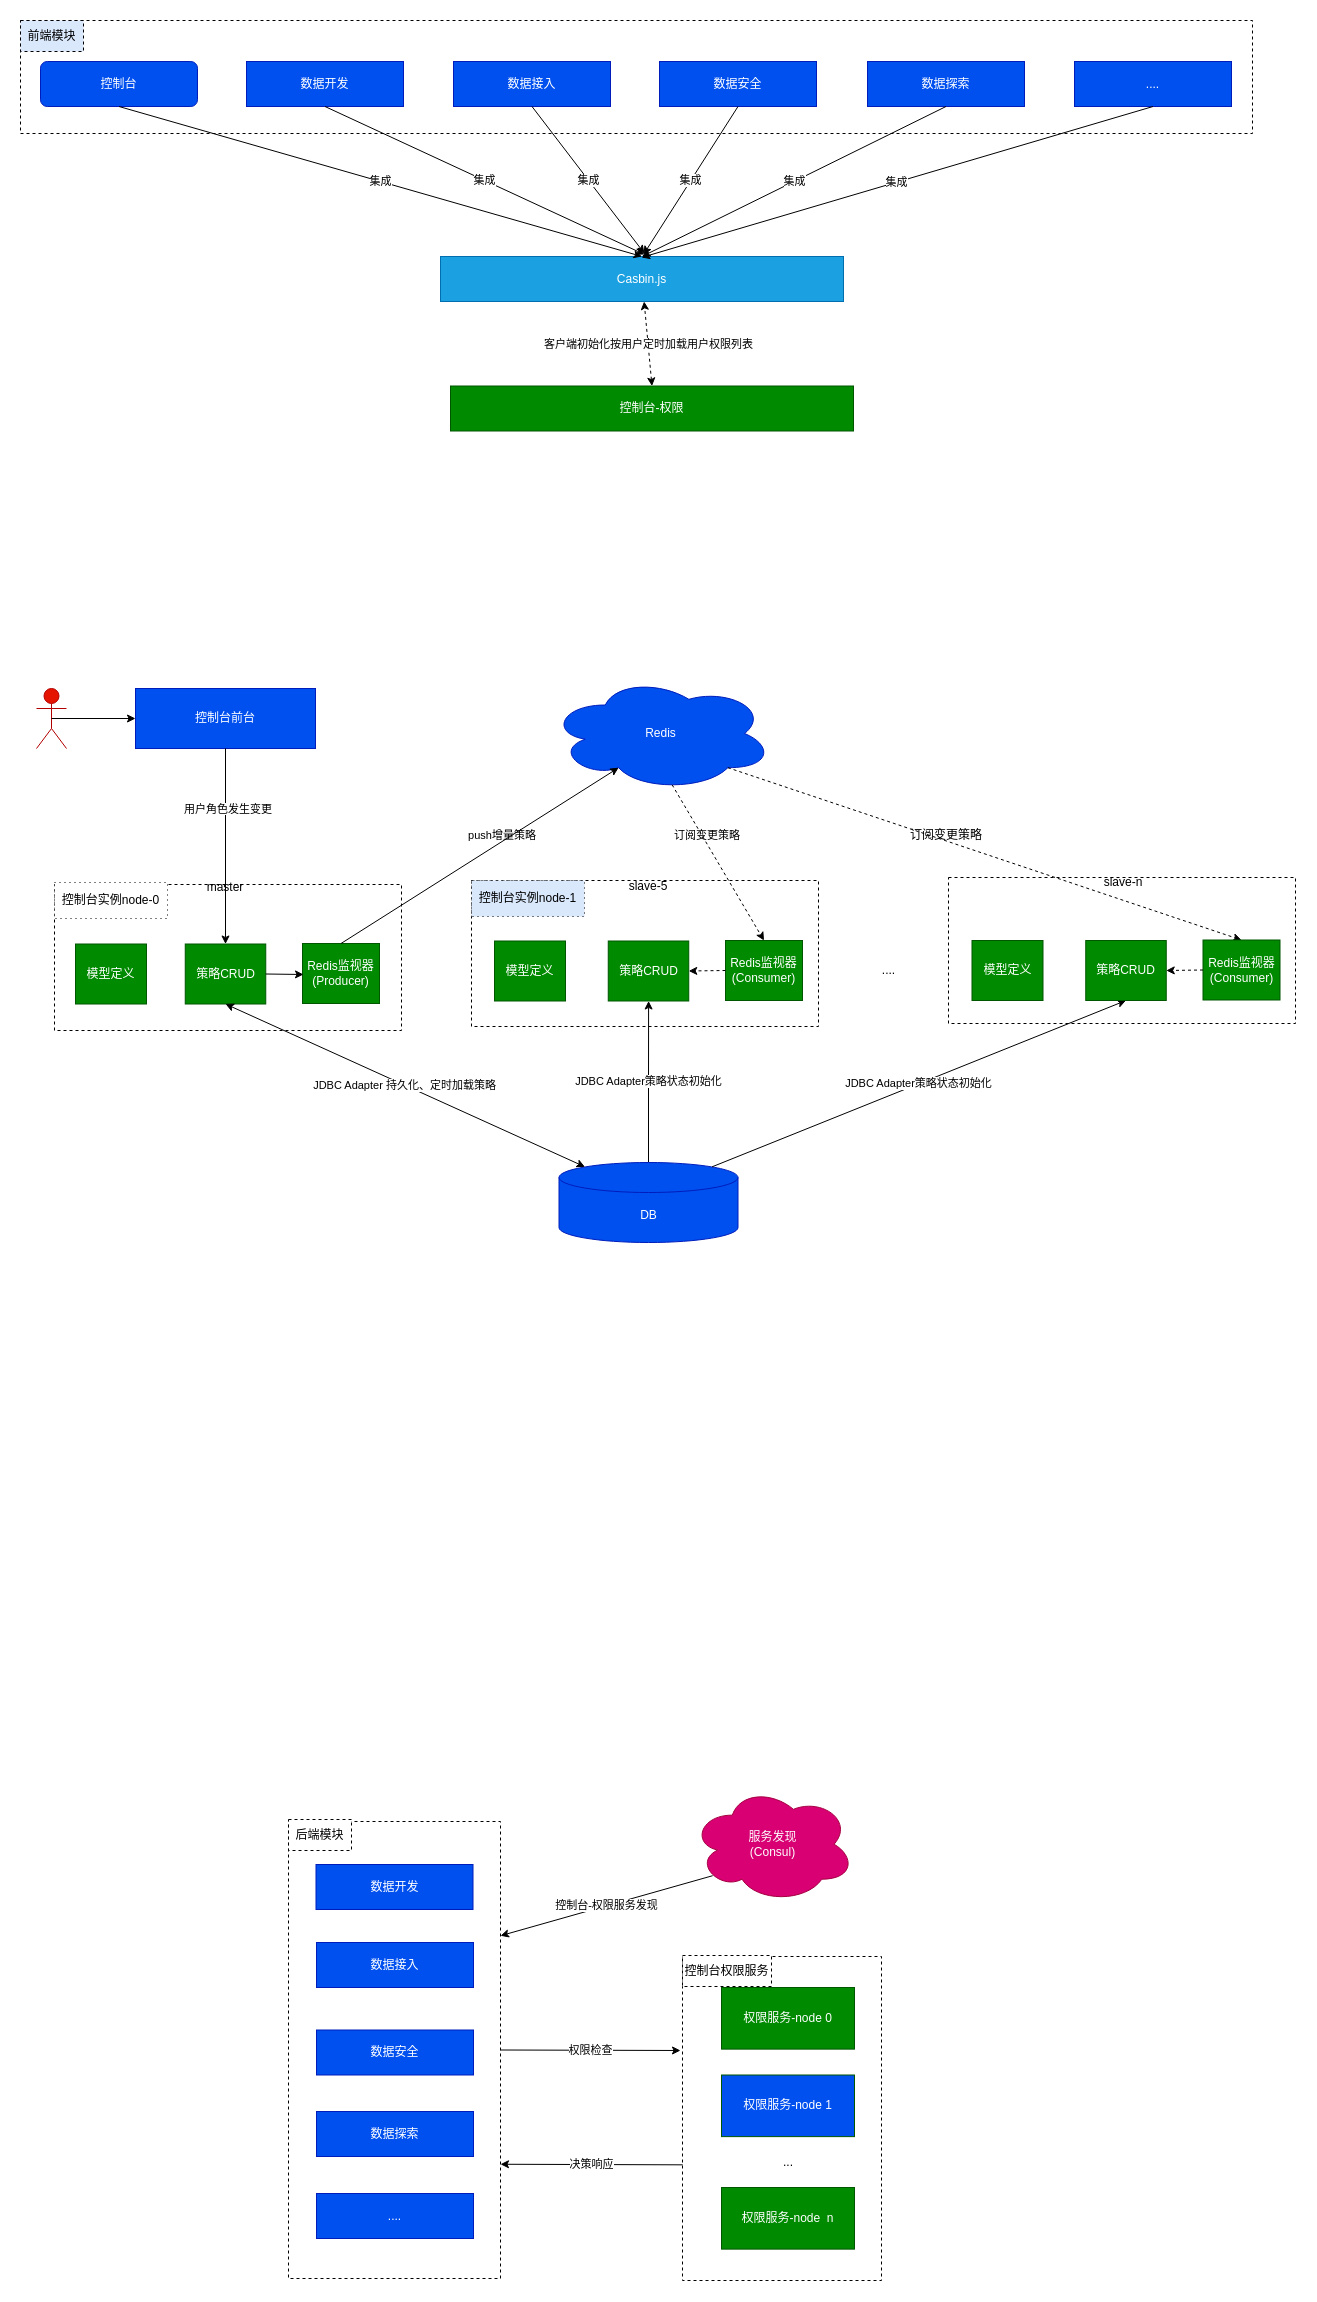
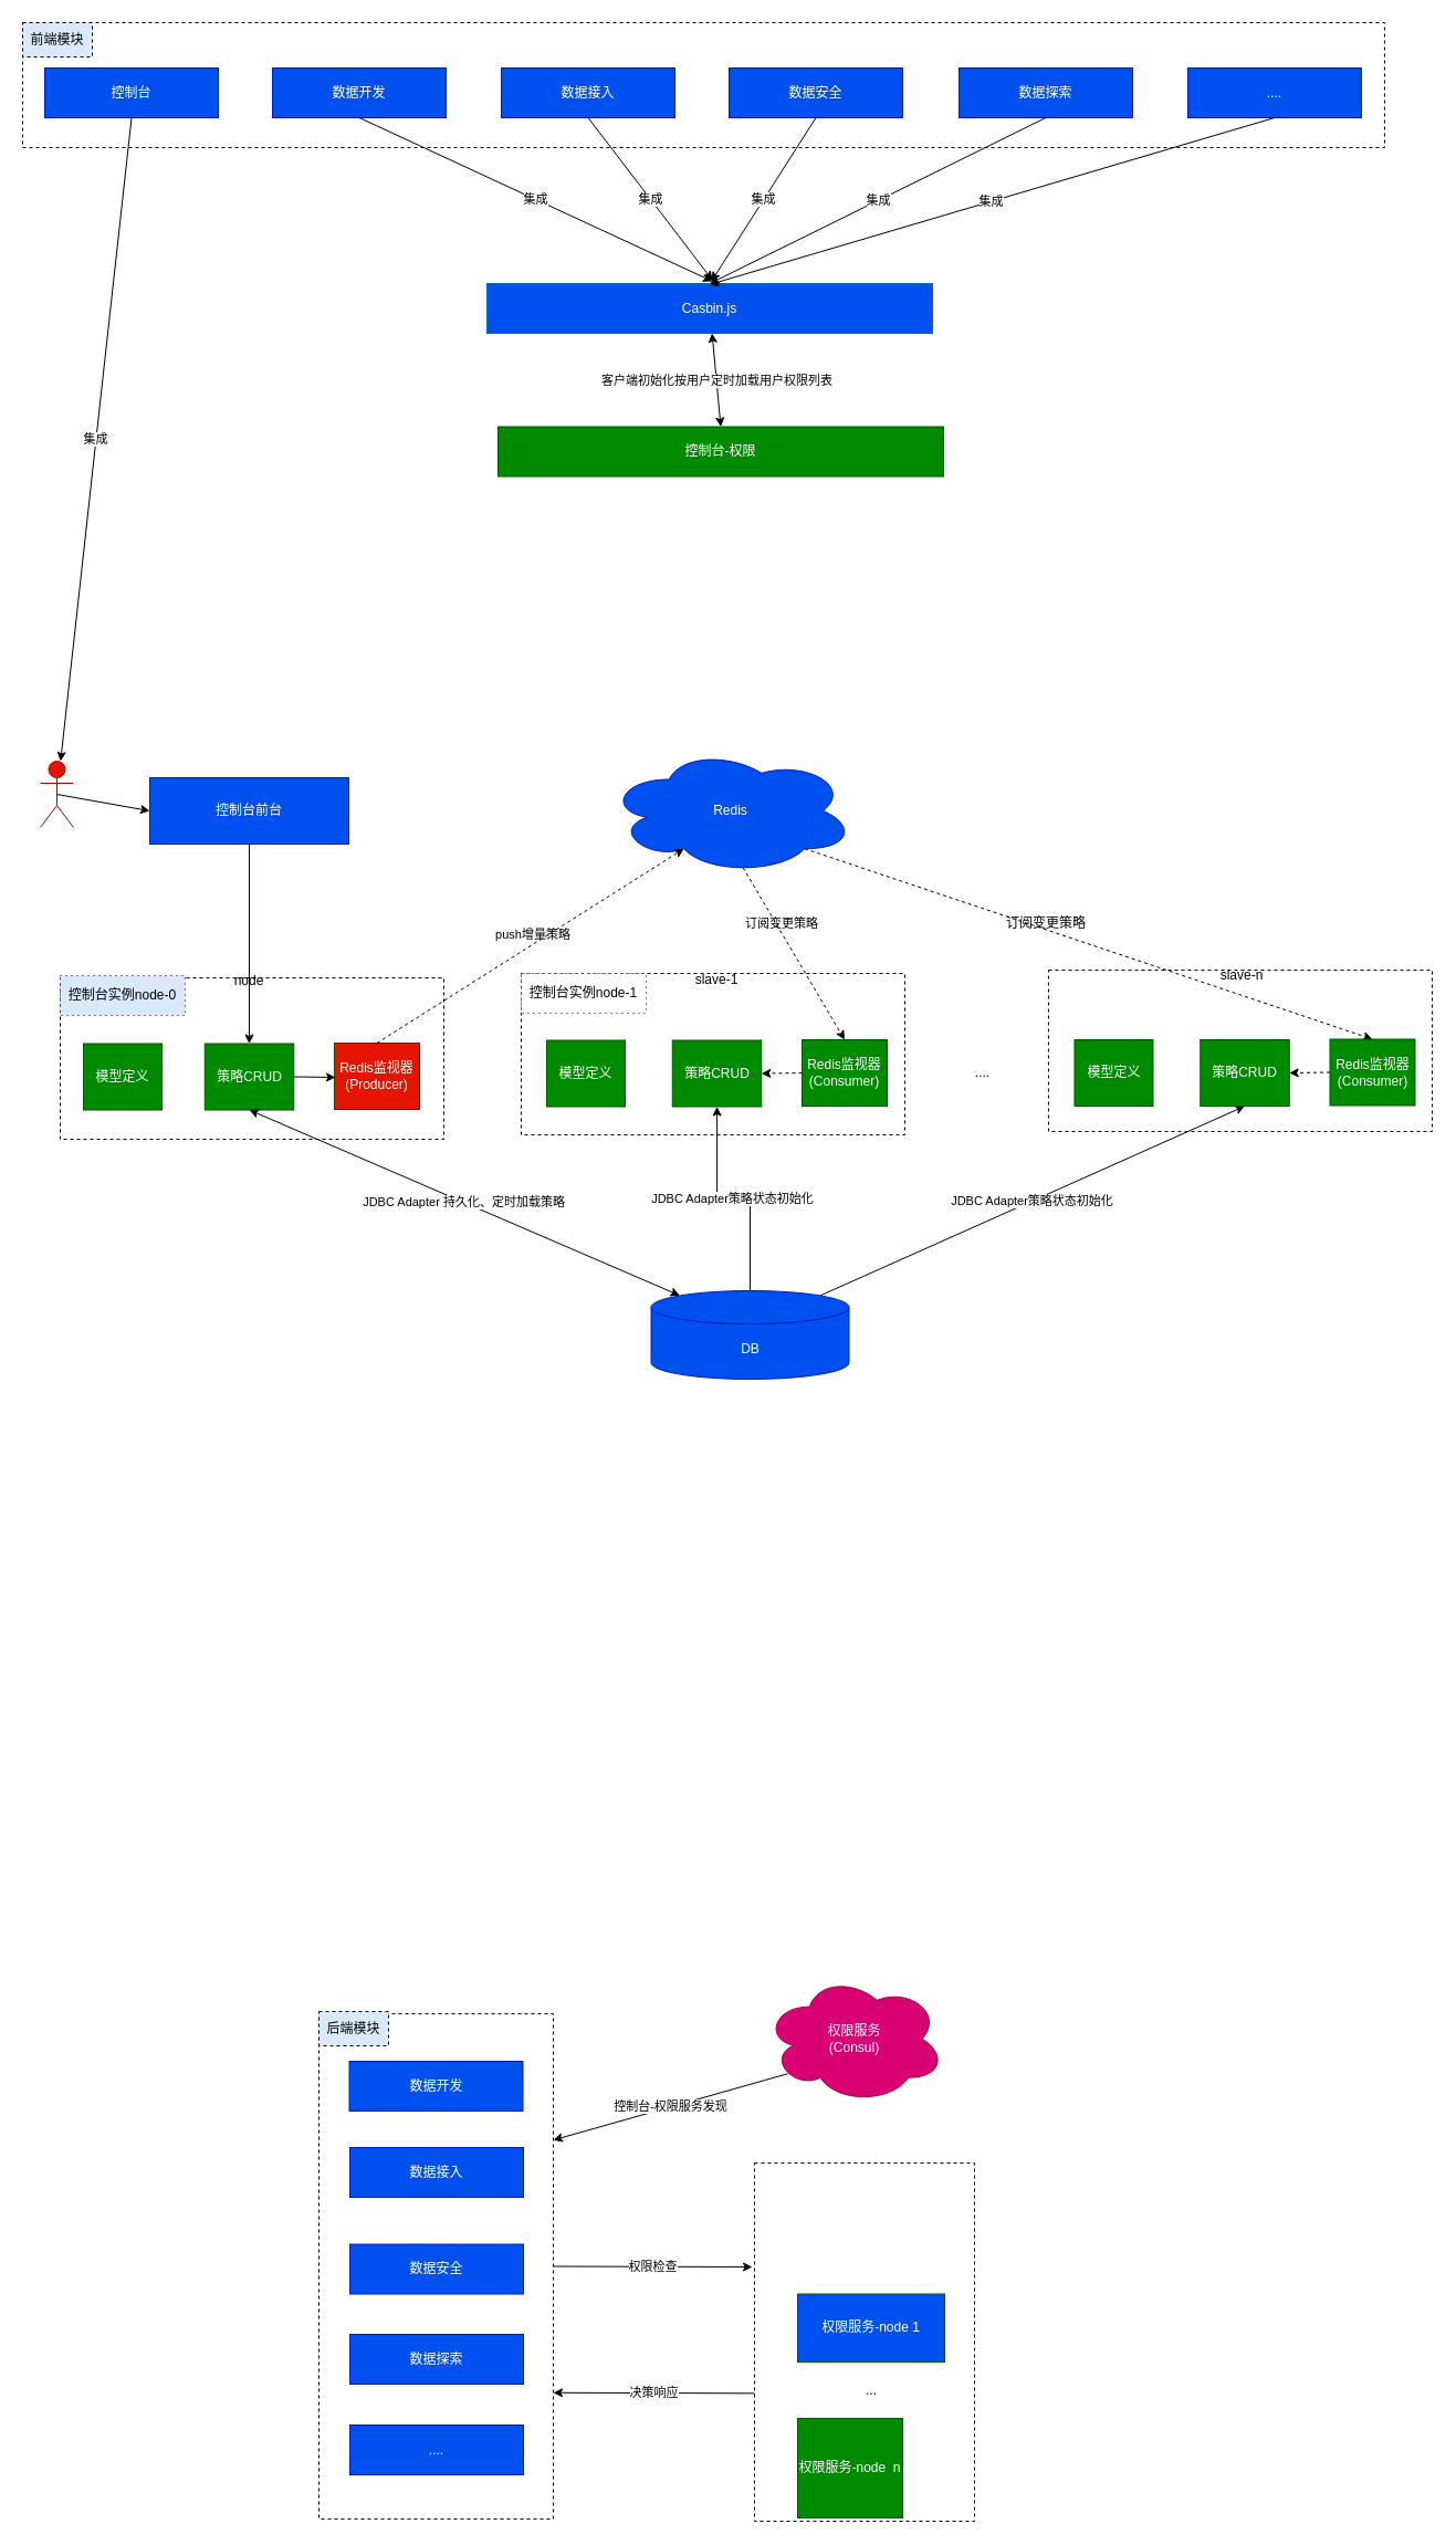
- <mxCell id="3" value="控制台" style="whiteSpace=wrap;html=1;strokeColor=#001DBC;fillColor=#0050ef;fontColor=#ffffff;rounded=1;" vertex="1" parent="1"><mxGeometry x="40" y="61" width="157" height="45" as="geometry" /></mxCell>
+ <mxCell id="3" value="控制台" style="rounded=0;whiteSpace=wrap;html=1;strokeColor=#001DBC;fillColor=#0050ef;fontColor=#ffffff;" vertex="1" parent="1"><mxGeometry x="40" y="61" width="157" height="45" as="geometry" /></mxCell>
- <mxCell id="11" value="集成" style="endArrow=classic;html=1;rounded=0;exitX=0.5;exitY=1;exitDx=0;exitDy=0;entryX=0.5;entryY=0;entryDx=0;entryDy=0;" edge="1" parent="1" source="3" target="9"><mxGeometry width="50" height="50" relative="1" as="geometry"><mxPoint x="783" y="239" as="sourcePoint" /><mxPoint x="833" y="189" as="targetPoint" /></mxGeometry></mxCell>
+ <mxCell id="11" value="集成" style="endArrow=classic;html=1;rounded=0;exitX=0.5;exitY=1;exitDx=0;exitDy=0;" edge="1" parent="1" source="3" target="45"><mxGeometry width="50" height="50" relative="1" as="geometry"><mxPoint x="783" y="239" as="sourcePoint" /><mxPoint x="833" y="189" as="targetPoint" /></mxGeometry></mxCell>
- <mxCell id="9" value="Casbin.js" style="rounded=0;whiteSpace=wrap;html=1;strokeColor=#006EAF;fillColor=#1ba1e2;fontColor=#ffffff;" vertex="1" parent="1"><mxGeometry x="440" y="256" width="403" height="45" as="geometry" /></mxCell>
+ <mxCell id="9" value="Casbin.js" style="rounded=0;whiteSpace=wrap;html=1;strokeColor=#006EAF;fillColor=#0050ef;fontColor=#ffffff;" vertex="1" parent="1"><mxGeometry x="440" y="256" width="403" height="45" as="geometry" /></mxCell>
- <mxCell id="18" value="客户端初始化按用户定时加载用户权限列表" style="endArrow=classic;startArrow=classic;html=1;rounded=0;exitX=0.5;exitY=0;exitDx=0;exitDy=0;dashed=1;" edge="1" parent="1" source="10" target="9"><mxGeometry x="-0.003" width="50" height="50" relative="1" as="geometry"><mxPoint x="700" y="6" as="sourcePoint" /><mxPoint x="750" y="-44" as="targetPoint" /><mxPoint as="offset" /></mxGeometry></mxCell>
+ <mxCell id="18" value="客户端初始化按用户定时加载用户权限列表" style="endArrow=classic;startArrow=classic;html=1;rounded=0;exitX=0.5;exitY=0;exitDx=0;exitDy=0;" edge="1" parent="1" source="10" target="9"><mxGeometry x="-0.003" width="50" height="50" relative="1" as="geometry"><mxPoint x="700" y="6" as="sourcePoint" /><mxPoint x="750" y="-44" as="targetPoint" /><mxPoint as="offset" /></mxGeometry></mxCell>
- <mxCell id="35" value="控制台前台" style="rounded=0;whiteSpace=wrap;html=1;strokeColor=#001DBC;fillColor=#0050ef;fontColor=#ffffff;" vertex="1" parent="1"><mxGeometry x="135" y="688" width="180" height="60" as="geometry" /></mxCell>
+ <mxCell id="35" value="控制台前台" style="rounded=0;whiteSpace=wrap;html=1;strokeColor=#001DBC;fillColor=#0050ef;fontColor=#ffffff;" vertex="1" parent="1"><mxGeometry x="135" y="703" width="180" height="60" as="geometry" /></mxCell>
- <mxCell id="43" value="&lt;meta charset=&quot;utf-8&quot;&gt;&lt;span style=&quot;color: rgb(0, 0, 0); font-family: Helvetica; font-size: 11px; font-style: normal; font-variant-ligatures: normal; font-variant-caps: normal; font-weight: 400; letter-spacing: normal; orphans: 2; text-align: center; text-indent: 0px; text-transform: none; widows: 2; word-spacing: 0px; -webkit-text-stroke-width: 0px; background-color: rgb(255, 255, 255); text-decoration-thickness: initial; text-decoration-style: initial; text-decoration-color: initial; float: none; display: inline !important;&quot;&gt;用户角色发生变更&lt;/span&gt;" style="text;html=1;strokeColor=none;fillColor=none;align=center;verticalAlign=middle;whiteSpace=wrap;rounded=0;" vertex="1" parent="1"><mxGeometry x="170.5" y="794" width="114" height="30" as="geometry" /></mxCell>
- <mxCell id="48" value="&lt;span style=&quot;font-size: 11px;&quot;&gt;push增量策略&lt;/span&gt;" style="text;html=1;strokeColor=none;fillColor=none;align=center;verticalAlign=middle;whiteSpace=wrap;rounded=0;" vertex="1" parent="1"><mxGeometry x="444.5" y="820" width="114" height="30" as="geometry" /></mxCell>
+ <mxCell id="48" value="&lt;span style=&quot;font-size: 11px;&quot;&gt;push增量策略&lt;/span&gt;" style="text;html=1;strokeColor=none;fillColor=none;align=center;verticalAlign=middle;whiteSpace=wrap;rounded=0;" vertex="1" parent="1"><mxGeometry x="424.5" y="830" width="114" height="30" as="geometry" /></mxCell>
- <mxCell id="44" value="" style="endArrow=classic;html=1;rounded=0;exitX=0.5;exitY=0;exitDx=0;exitDy=0;entryX=0.31;entryY=0.8;entryDx=0;entryDy=0;entryPerimeter=0;" edge="1" parent="1" source="39" target="32"><mxGeometry width="50" height="50" relative="1" as="geometry"><mxPoint x="345" y="943" as="sourcePoint" /><mxPoint x="468.21" y="821" as="targetPoint" /></mxGeometry></mxCell>
+ <mxCell id="44" value="" style="endArrow=classic;html=1;rounded=0;exitX=0.5;exitY=0;exitDx=0;exitDy=0;entryX=0.31;entryY=0.8;entryDx=0;entryDy=0;entryPerimeter=0;dashed=1;" edge="1" parent="1" source="39" target="32"><mxGeometry width="50" height="50" relative="1" as="geometry"><mxPoint x="345" y="943" as="sourcePoint" /><mxPoint x="468.21" y="821" as="targetPoint" /></mxGeometry></mxCell>
- <mxCell id="29" value="slave-5" style="text;html=1;strokeColor=none;fillColor=none;align=center;verticalAlign=middle;whiteSpace=wrap;rounded=0;" vertex="1" parent="1"><mxGeometry x="618" y="871" width="60" height="30" as="geometry" /></mxCell>
+ <mxCell id="29" value="slave-1" style="text;html=1;strokeColor=none;fillColor=none;align=center;verticalAlign=middle;whiteSpace=wrap;rounded=0;" vertex="1" parent="1"><mxGeometry x="618" y="871" width="60" height="30" as="geometry" /></mxCell>
- <mxCell id="28" value="master" style="text;html=1;strokeColor=none;fillColor=none;align=center;verticalAlign=middle;whiteSpace=wrap;rounded=0;" vertex="1" parent="1"><mxGeometry x="195" y="872" width="60" height="30" as="geometry" /></mxCell>
+ <mxCell id="28" value="node" style="text;html=1;strokeColor=none;fillColor=none;align=center;verticalAlign=middle;whiteSpace=wrap;rounded=0;" vertex="1" parent="1"><mxGeometry x="195" y="872" width="60" height="30" as="geometry" /></mxCell>
- <mxCell id="23" value="控制台实例node-1" style="rounded=0;whiteSpace=wrap;html=1;dashed=1;dashPattern=1 4;fillColor=#dae8fc;" vertex="1" parent="1"><mxGeometry x="471" y="880" width="113" height="36" as="geometry" /></mxCell>
+ <mxCell id="23" value="控制台实例node-1" style="rounded=0;whiteSpace=wrap;html=1;dashed=1;dashPattern=1 4;" vertex="1" parent="1"><mxGeometry x="471" y="880" width="113" height="36" as="geometry" /></mxCell>
- <mxCell id="31" value="控制台实例node-0" style="rounded=0;whiteSpace=wrap;html=1;dashed=1;dashPattern=1 4;" vertex="1" parent="1"><mxGeometry x="54" y="882" width="113" height="36" as="geometry" /></mxCell>
+ <mxCell id="31" value="控制台实例node-0" style="rounded=0;whiteSpace=wrap;html=1;dashed=1;dashPattern=1 4;fillColor=#dae8fc;" vertex="1" parent="1"><mxGeometry x="54" y="882" width="113" height="36" as="geometry" /></mxCell>
- <mxCell id="39" value="Redis监视器&lt;br&gt;(Producer)" style="rounded=0;whiteSpace=wrap;html=1;fillColor=#008a00;fontColor=#ffffff;strokeColor=#005700;" vertex="1" parent="1"><mxGeometry x="302" y="943" width="77" height="60" as="geometry" /></mxCell>
+ <mxCell id="39" value="Redis监视器&lt;br&gt;(Producer)" style="rounded=0;whiteSpace=wrap;html=1;fillColor=#e51400;fontColor=#ffffff;strokeColor=#005700;" vertex="1" parent="1"><mxGeometry x="302" y="943" width="77" height="60" as="geometry" /></mxCell>
- <mxCell id="27" value="DB" style="shape=cylinder3;whiteSpace=wrap;html=1;boundedLbl=1;backgroundOutline=1;size=15;fillColor=#0050ef;fontColor=#ffffff;strokeColor=#001DBC;" vertex="1" parent="1"><mxGeometry x="558.5" y="1162" width="179" height="80" as="geometry" /></mxCell>
+ <mxCell id="27" value="DB" style="shape=cylinder3;whiteSpace=wrap;html=1;boundedLbl=1;backgroundOutline=1;size=15;fillColor=#0050ef;fontColor=#ffffff;strokeColor=#001DBC;" vertex="1" parent="1"><mxGeometry x="588.5" y="1167" width="179" height="80" as="geometry" /></mxCell>
- <mxCell id="65" value="后端模块" style="rounded=0;whiteSpace=wrap;html=1;dashed=1;" vertex="1" parent="1"><mxGeometry x="288" y="1819" width="63" height="31" as="geometry" /></mxCell>
+ <mxCell id="65" value="后端模块" style="rounded=0;whiteSpace=wrap;html=1;dashed=1;fillColor=#dae8fc;" vertex="1" parent="1"><mxGeometry x="288" y="1819" width="63" height="31" as="geometry" /></mxCell>
- <mxCell id="63" value="服务发现&lt;br&gt;(Consul)" style="ellipse;shape=cloud;whiteSpace=wrap;html=1;fillColor=#d80073;fontColor=#ffffff;strokeColor=#A50040;" vertex="1" parent="1"><mxGeometry x="691" y="1785.5" width="163" height="116.5" as="geometry" /></mxCell>
+ <mxCell id="63" value="权限服务&lt;br&gt;(Consul)" style="ellipse;shape=cloud;whiteSpace=wrap;html=1;fillColor=#d80073;fontColor=#ffffff;strokeColor=#A50040;" vertex="1" parent="1"><mxGeometry x="691" y="1785.5" width="163" height="116.5" as="geometry" /></mxCell>
- <mxCell id="72" value="控制台权限服务" style="rounded=0;whiteSpace=wrap;html=1;dashed=1;" vertex="1" parent="1"><mxGeometry x="682" y="1955" width="89" height="31" as="geometry" /></mxCell>
- <mxCell id="64" value="权限服务-node 0" style="rounded=0;whiteSpace=wrap;html=1;strokeColor=#005700;fillColor=#008a00;fontColor=#ffffff;" vertex="1" parent="1"><mxGeometry x="721" y="1987" width="133" height="61.62" as="geometry" /></mxCell>
- <mxCell id="70" value="权限服务-node&amp;nbsp; n" style="rounded=0;whiteSpace=wrap;html=1;strokeColor=#005700;fillColor=#008a00;fontColor=#ffffff;" vertex="1" parent="1"><mxGeometry x="721" y="2187" width="133" height="61.62" as="geometry" /></mxCell>
+ <mxCell id="70" value="权限服务-node&amp;nbsp; n" style="rounded=0;whiteSpace=wrap;html=1;strokeColor=#005700;fillColor=#008a00;fontColor=#ffffff;" vertex="1" parent="1"><mxGeometry x="721" y="2187" width="95" height="90" as="geometry" /></mxCell>
